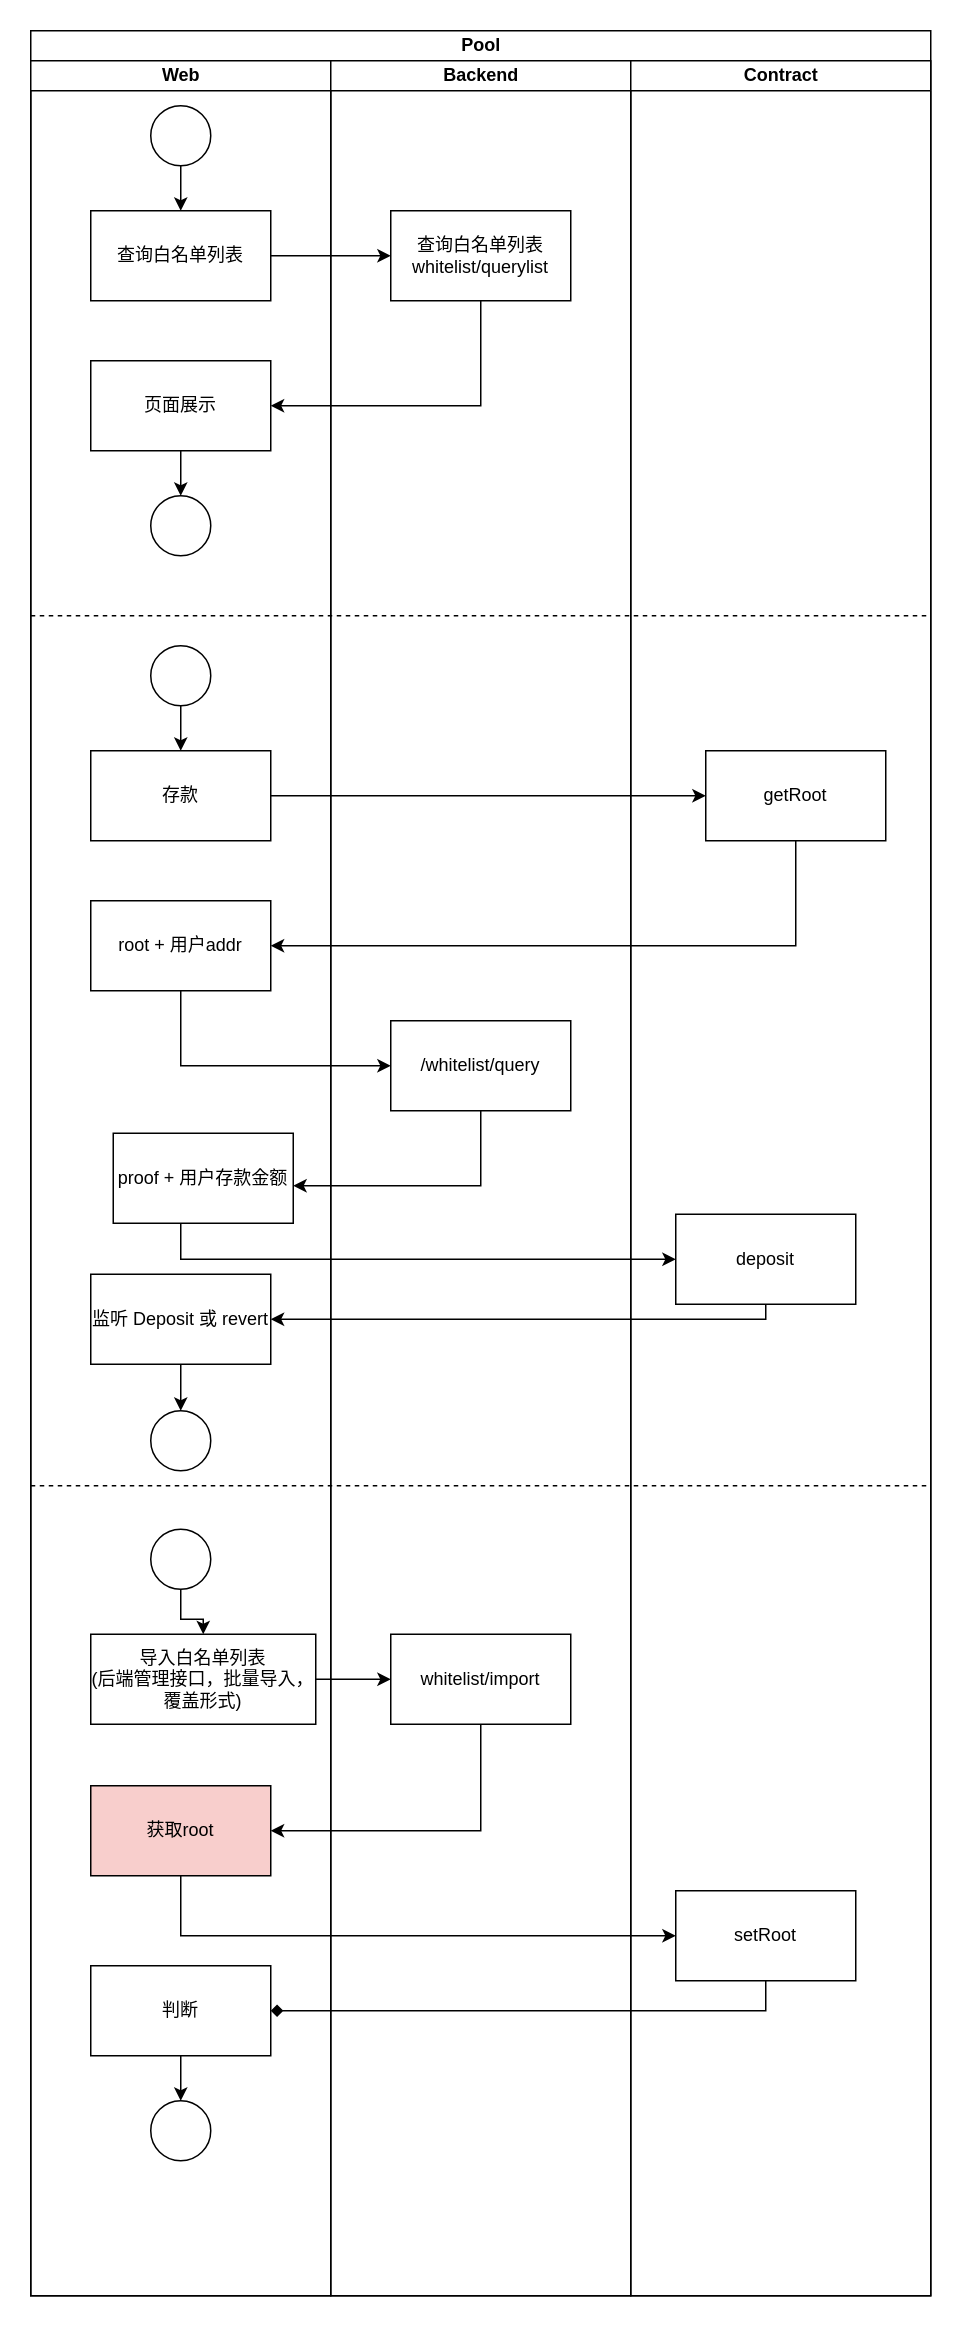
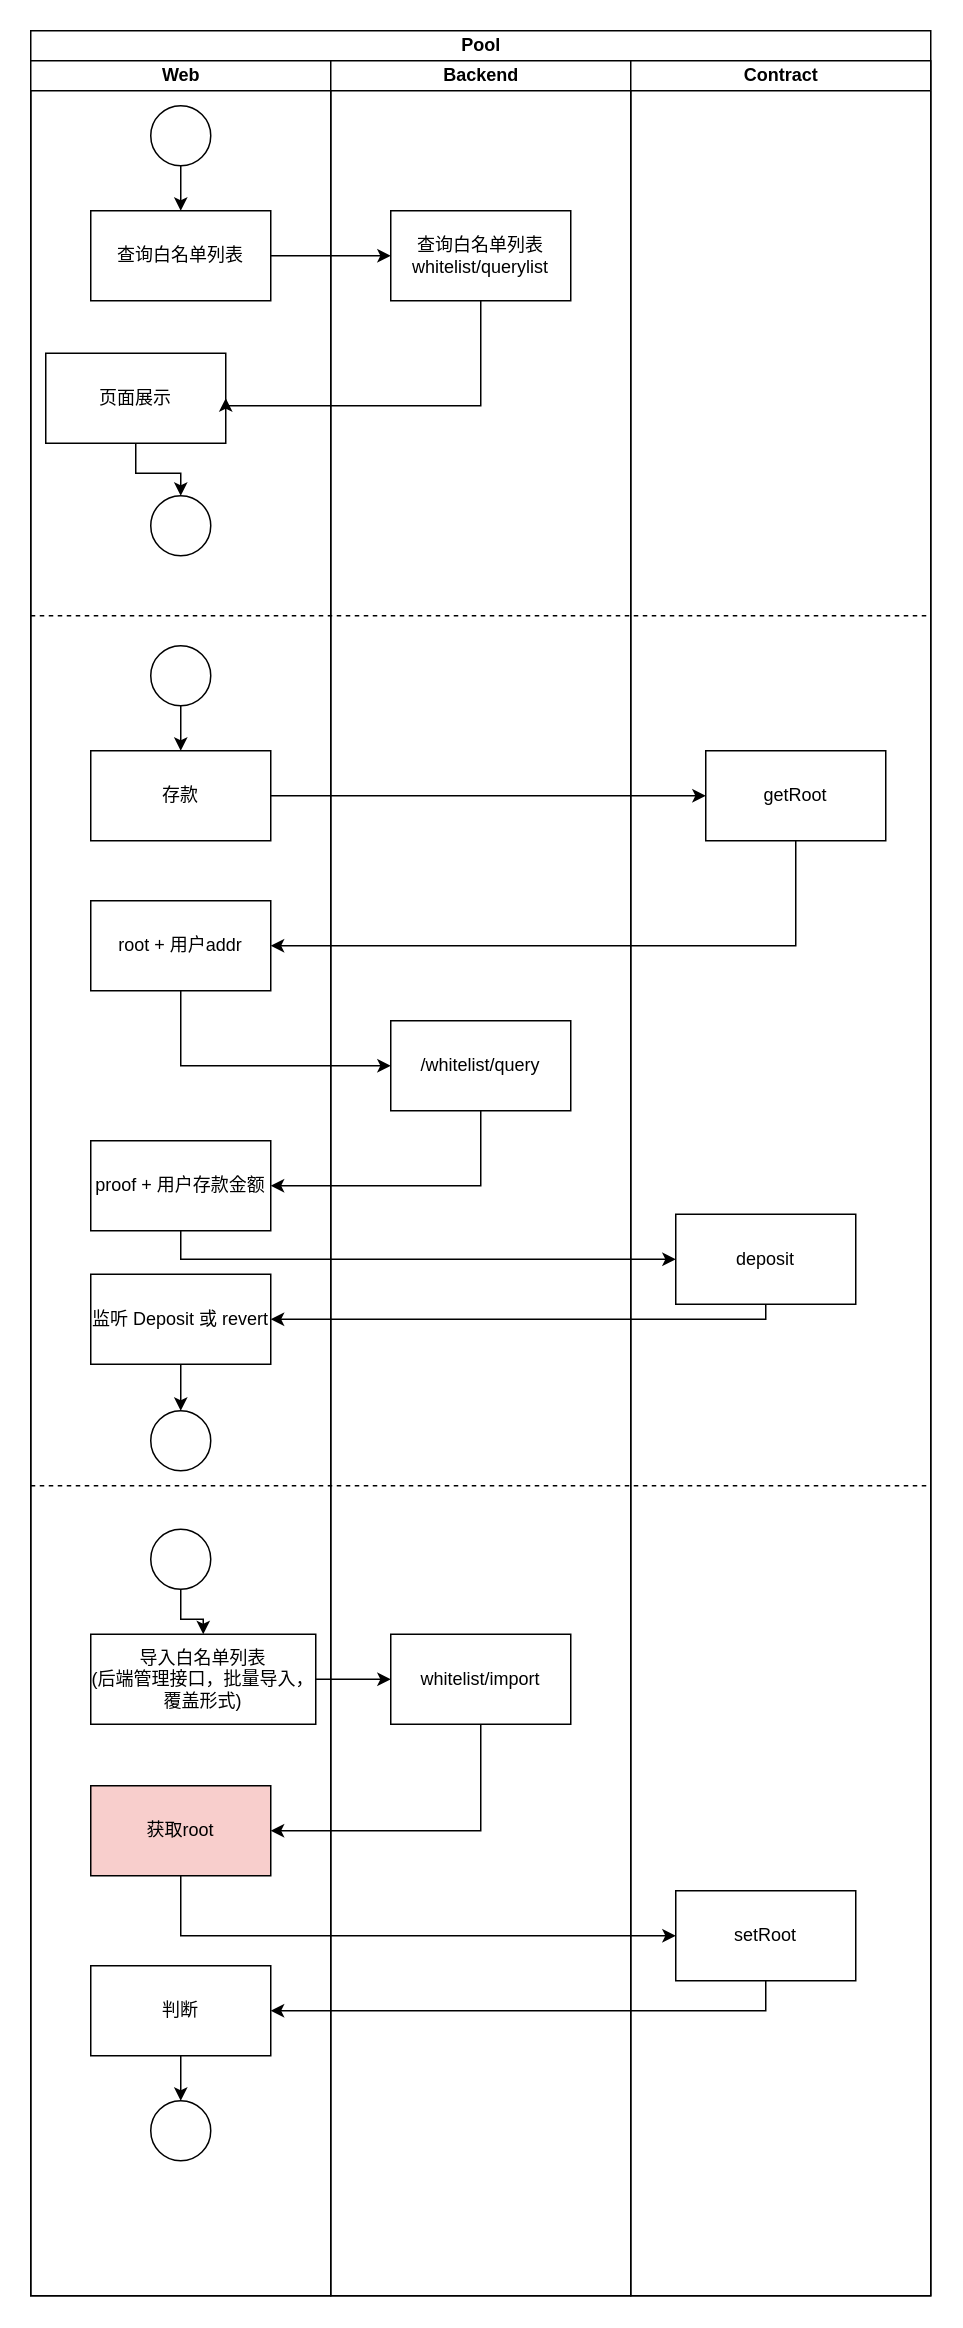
- <mxCell id="8" value="页面展示" style="whiteSpace=wrap;html=1;" vertex="1" parent="3"><mxGeometry x="40.0" y="200" width="120" height="60" as="geometry" /></mxCell>
+ <mxCell id="8" value="页面展示" style="whiteSpace=wrap;html=1;" vertex="1" parent="3"><mxGeometry x="10" y="195" width="120" height="60" as="geometry" /></mxCell>
- <mxCell id="14" value="proof + 用户存款金额" style="whiteSpace=wrap;html=1;" vertex="1" parent="3"><mxGeometry x="55" y="715" width="120" height="60" as="geometry" /></mxCell>
+ <mxCell id="14" value="proof + 用户存款金额" style="whiteSpace=wrap;html=1;" vertex="1" parent="3"><mxGeometry x="40" y="720" width="120" height="60" as="geometry" /></mxCell>
- <mxCell id="45" style="edgeStyle=orthogonalEdgeStyle;rounded=0;orthogonalLoop=1;jettySize=auto;html=1;endArrow=diamond;" edge="1" parent="2" source="33" target="24"><mxGeometry relative="1" as="geometry"><Array as="points"><mxPoint x="490" y="1320" /></Array></mxGeometry></mxCell>
+ <mxCell id="45" style="edgeStyle=orthogonalEdgeStyle;rounded=0;orthogonalLoop=1;jettySize=auto;html=1;" edge="1" parent="2" source="33" target="24"><mxGeometry relative="1" as="geometry"><Array as="points"><mxPoint x="490" y="1320" /></Array></mxGeometry></mxCell>
